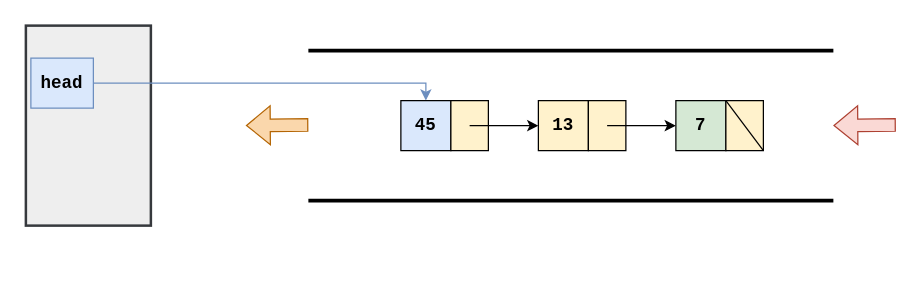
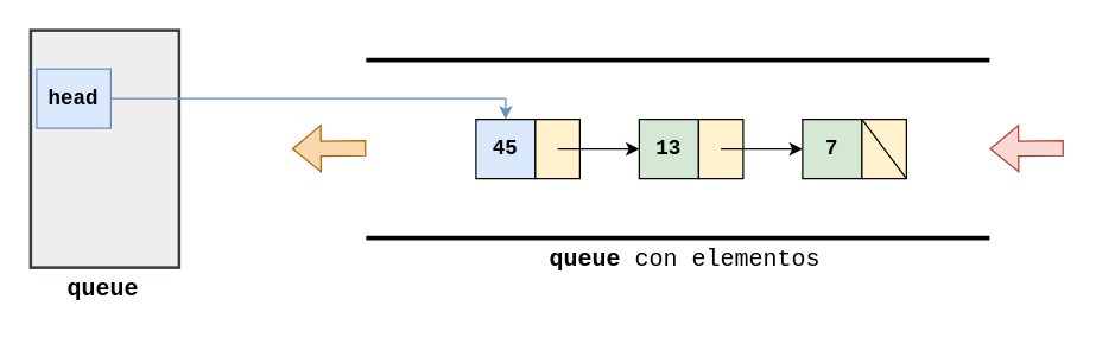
- <mxCell id="12" value="&lt;font face=&quot;Courier New&quot;&gt;&lt;span style=&quot;font-size: 14px;&quot;&gt;&lt;b&gt;13&lt;/b&gt;&lt;/span&gt;&lt;/font&gt;" style="rounded=0;whiteSpace=wrap;html=1;fillColor=#fff2cc;strokeColor=#000000;" parent="1" vertex="1"><mxGeometry x="430" y="80" width="40" height="40" as="geometry" /></mxCell>
+ <mxCell id="12" value="&lt;font face=&quot;Courier New&quot;&gt;&lt;span style=&quot;font-size: 14px;&quot;&gt;&lt;b&gt;13&lt;/b&gt;&lt;/span&gt;&lt;/font&gt;" style="rounded=0;whiteSpace=wrap;html=1;fillColor=#d5e8d4;strokeColor=#000000;" parent="1" vertex="1"><mxGeometry x="430" y="80" width="40" height="40" as="geometry" /></mxCell>
+ <mxCell id="8" value="&lt;font style=&quot;font-size: 16px;&quot; face=&quot;Courier New&quot;&gt;&lt;b&gt;queue &lt;/b&gt;con elementos&lt;/font&gt;" style="text;html=1;align=center;verticalAlign=middle;whiteSpace=wrap;rounded=0;" parent="1" vertex="1"><mxGeometry x="356" y="160" width="210" height="30" as="geometry" /></mxCell>
+ <mxCell id="5" value="&lt;font style=&quot;font-size: 16px;&quot; face=&quot;Courier New&quot;&gt;&lt;b&gt;queue&lt;/b&gt;&lt;/font&gt;" style="text;html=1;align=center;verticalAlign=middle;whiteSpace=wrap;rounded=0;" parent="1" vertex="1"><mxGeometry x="39" y="180" width="60" height="30" as="geometry" /></mxCell>
